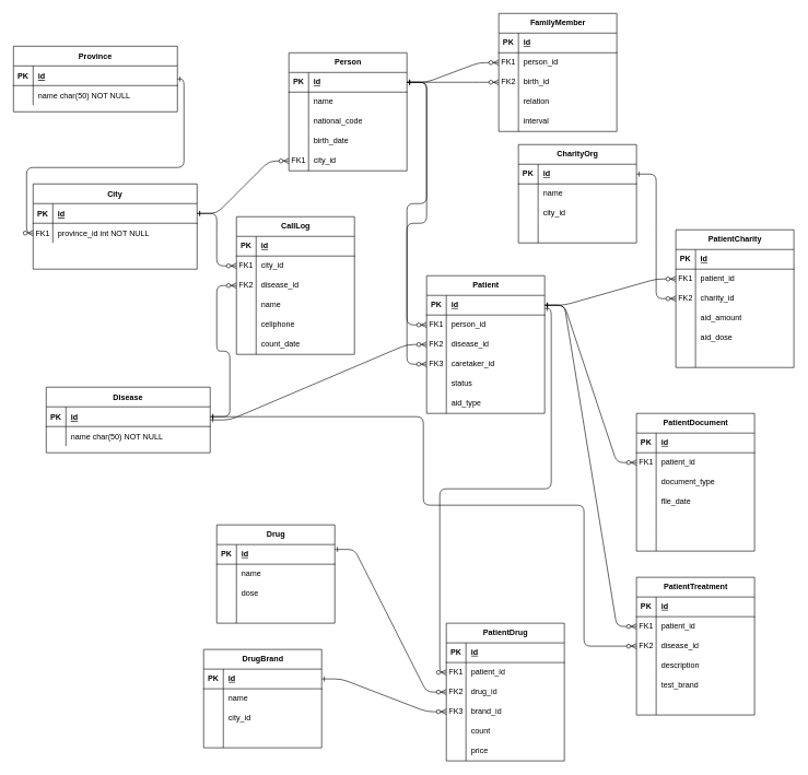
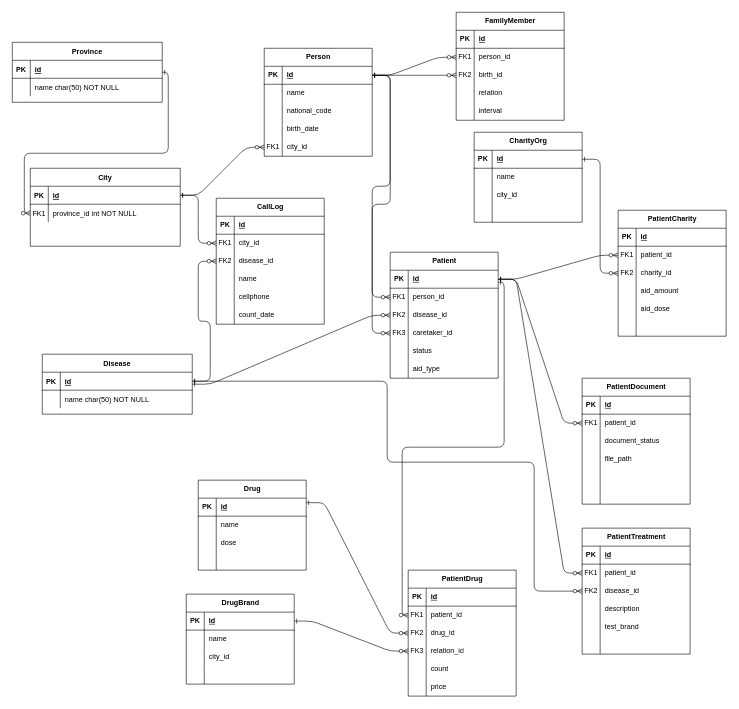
- <mxCell id="95" value="document_type" style="shape=partialRectangle;connectable=0;fillColor=none;top=0;left=0;bottom=0;right=0;align=left;spacingLeft=6;overflow=hidden;whiteSpace=wrap;html=1;" vertex="1" parent="93"><mxGeometry x="30" width="150" height="30" as="geometry"><mxRectangle width="150" height="30" as="alternateBounds" /></mxGeometry></mxCell>
+ <mxCell id="95" value="document_status" style="shape=partialRectangle;connectable=0;fillColor=none;top=0;left=0;bottom=0;right=0;align=left;spacingLeft=6;overflow=hidden;whiteSpace=wrap;html=1;" vertex="1" parent="93"><mxGeometry x="30" width="150" height="30" as="geometry"><mxRectangle width="150" height="30" as="alternateBounds" /></mxGeometry></mxCell>
- <mxCell id="98" value="flle_date" style="shape=partialRectangle;connectable=0;fillColor=none;top=0;left=0;bottom=0;right=0;align=left;spacingLeft=6;overflow=hidden;whiteSpace=wrap;html=1;" vertex="1" parent="96"><mxGeometry x="30" width="150" height="30" as="geometry"><mxRectangle width="150" height="30" as="alternateBounds" /></mxGeometry></mxCell>
+ <mxCell id="98" value="flle_path" style="shape=partialRectangle;connectable=0;fillColor=none;top=0;left=0;bottom=0;right=0;align=left;spacingLeft=6;overflow=hidden;whiteSpace=wrap;html=1;" vertex="1" parent="96"><mxGeometry x="30" width="150" height="30" as="geometry"><mxRectangle width="150" height="30" as="alternateBounds" /></mxGeometry></mxCell>
- <mxCell id="217" value="brand_id" style="shape=partialRectangle;connectable=0;fillColor=none;top=0;left=0;bottom=0;right=0;align=left;spacingLeft=6;overflow=hidden;whiteSpace=wrap;html=1;" vertex="1" parent="215"><mxGeometry x="30" width="150" height="30" as="geometry"><mxRectangle width="150" height="30" as="alternateBounds" /></mxGeometry></mxCell>
+ <mxCell id="217" value="relation_id" style="shape=partialRectangle;connectable=0;fillColor=none;top=0;left=0;bottom=0;right=0;align=left;spacingLeft=6;overflow=hidden;whiteSpace=wrap;html=1;" vertex="1" parent="215"><mxGeometry x="30" width="150" height="30" as="geometry"><mxRectangle width="150" height="30" as="alternateBounds" /></mxGeometry></mxCell>
